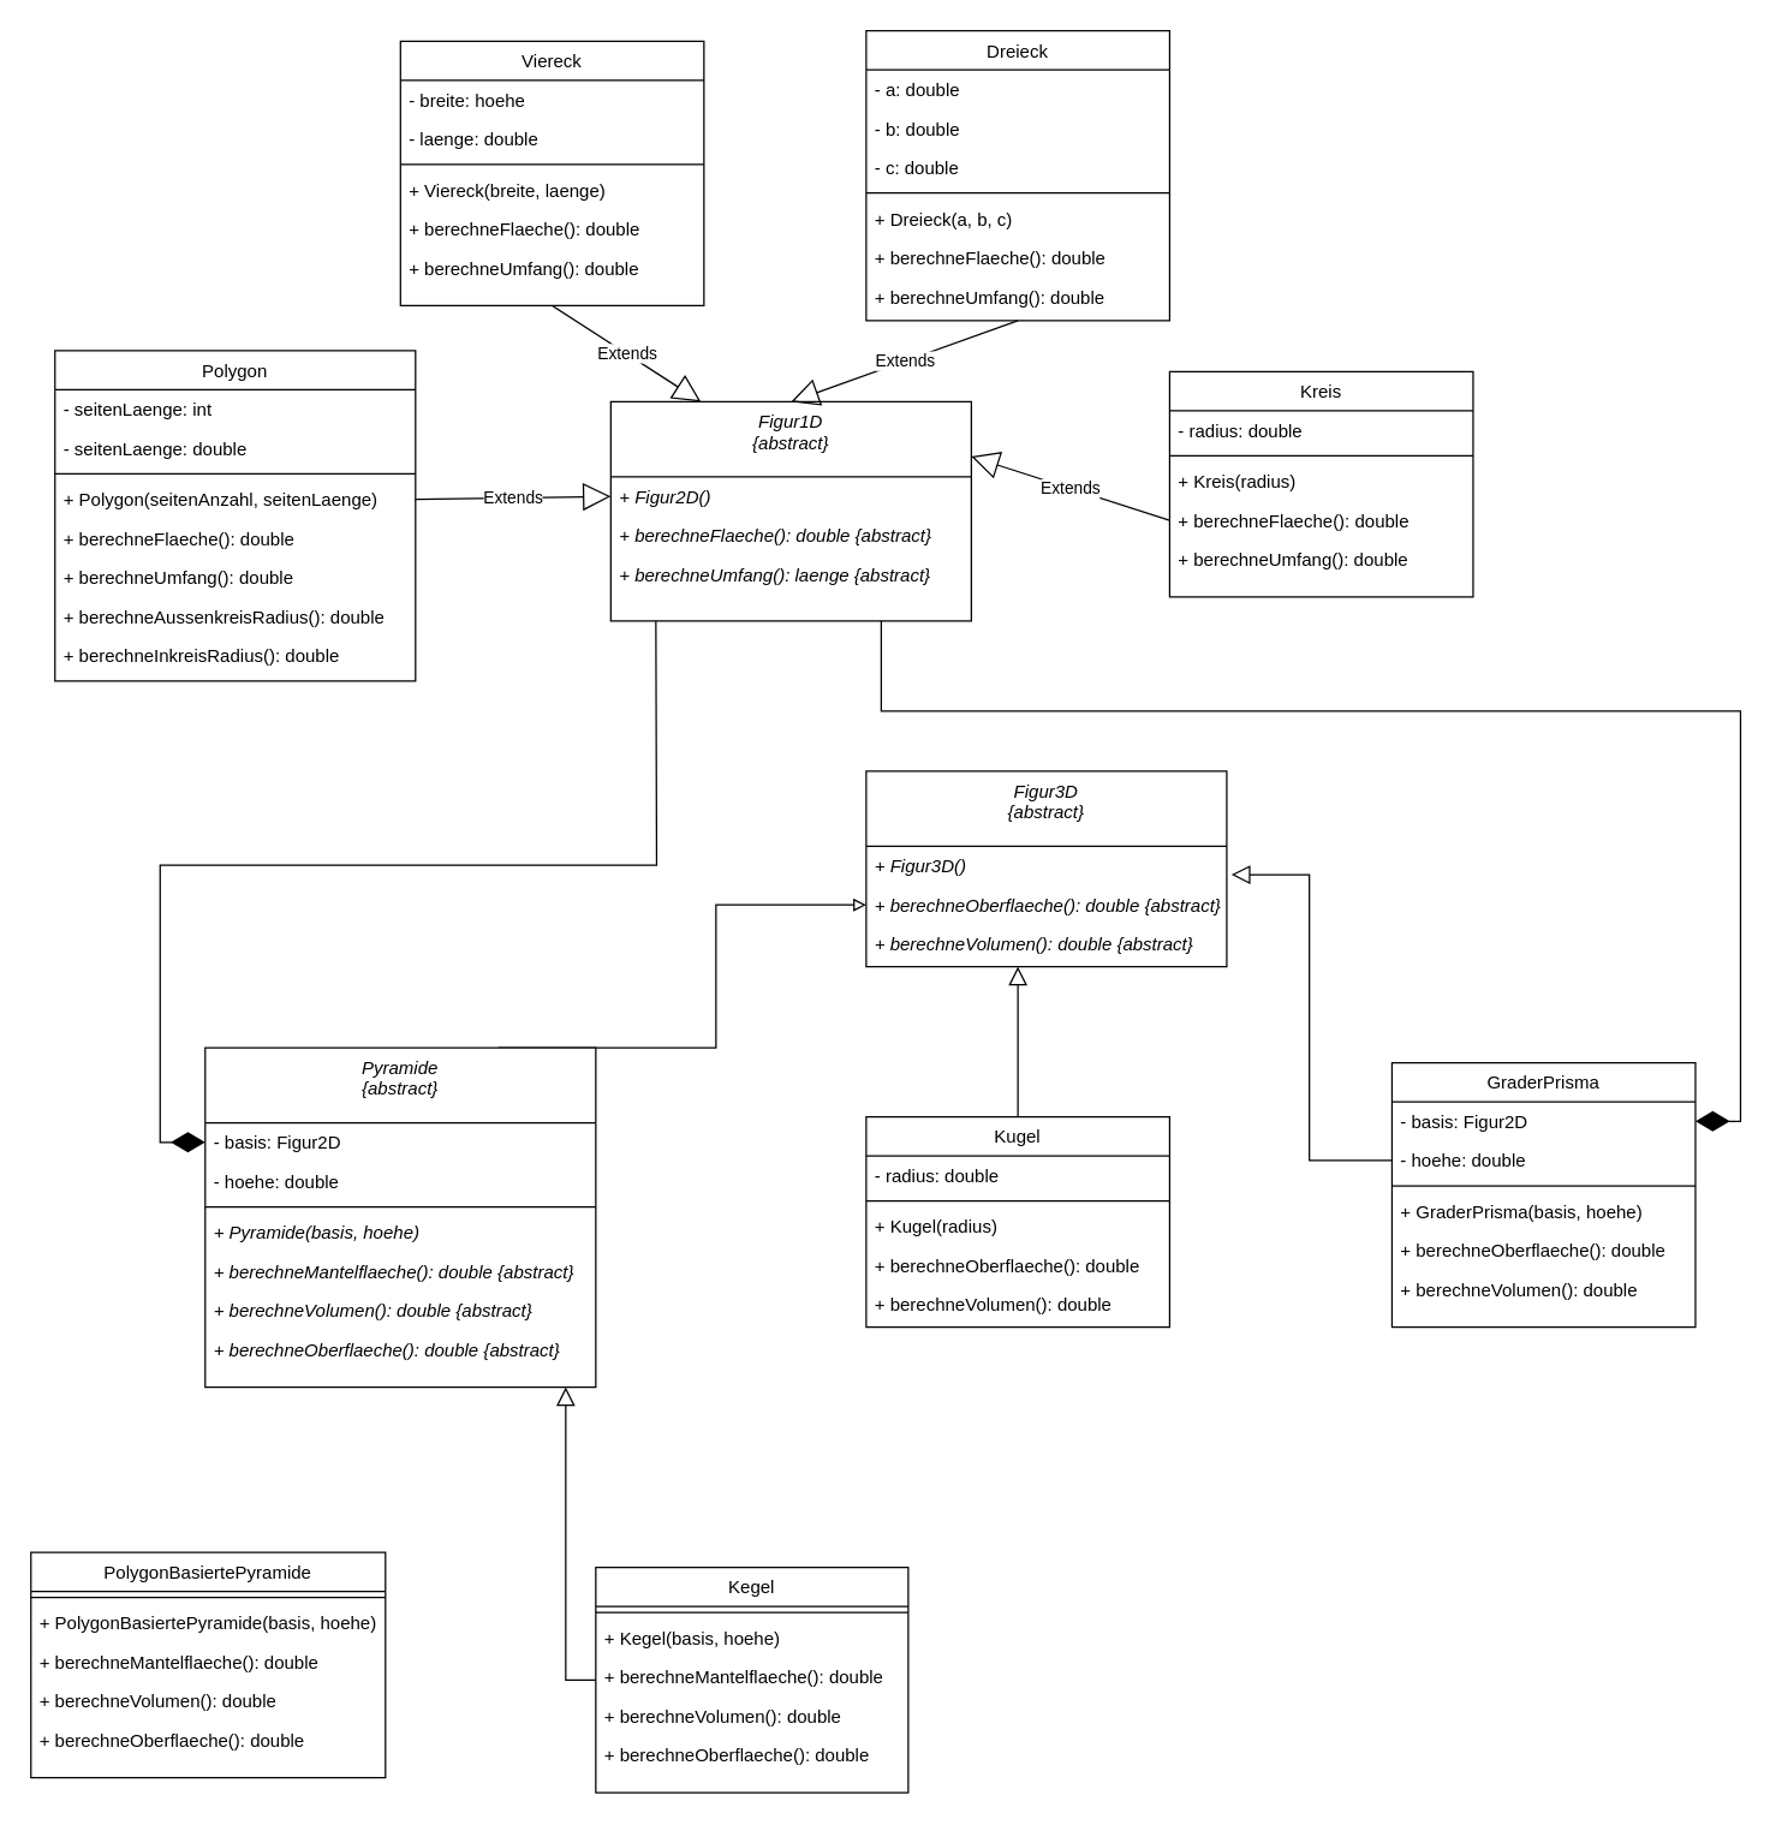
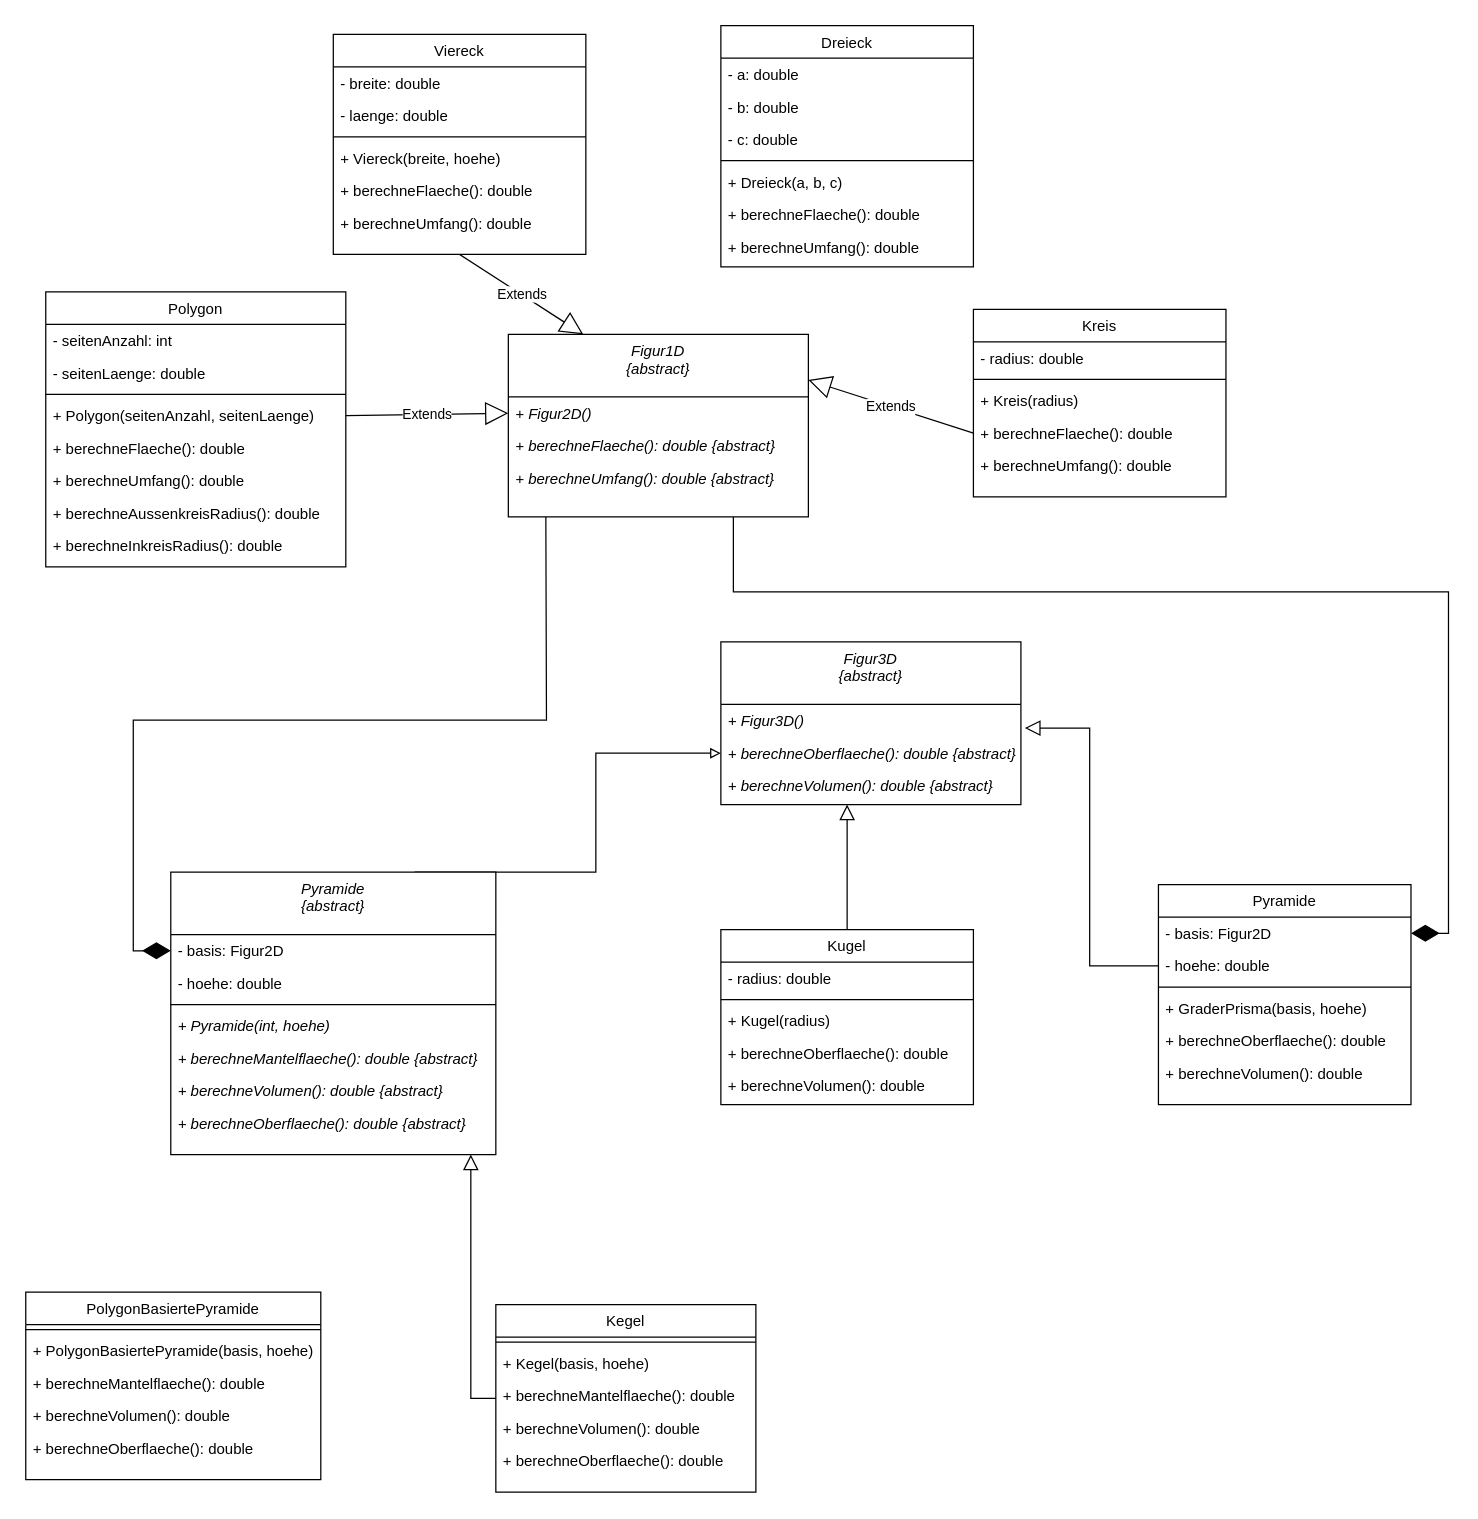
- <mxCell id="15" value="- breite: hoehe" style="text;align=left;verticalAlign=top;spacingLeft=4;spacingRight=4;overflow=hidden;rotatable=0;points=[[0,0.5],[1,0.5]];portConstraint=eastwest;" parent="14" vertex="1"><mxGeometry y="26" width="202" height="26" as="geometry" /></mxCell>
+ <mxCell id="15" value="- breite: double" style="text;align=left;verticalAlign=top;spacingLeft=4;spacingRight=4;overflow=hidden;rotatable=0;points=[[0,0.5],[1,0.5]];portConstraint=eastwest;" parent="14" vertex="1"><mxGeometry y="26" width="202" height="26" as="geometry" /></mxCell>
- <mxCell id="18" value="+ Viereck(breite, laenge)" style="text;align=left;verticalAlign=top;spacingLeft=4;spacingRight=4;overflow=hidden;rotatable=0;points=[[0,0.5],[1,0.5]];portConstraint=eastwest;" parent="14" vertex="1"><mxGeometry y="86" width="202" height="26" as="geometry" /></mxCell>
+ <mxCell id="18" value="+ Viereck(breite, hoehe)" style="text;align=left;verticalAlign=top;spacingLeft=4;spacingRight=4;overflow=hidden;rotatable=0;points=[[0,0.5],[1,0.5]];portConstraint=eastwest;" parent="14" vertex="1"><mxGeometry y="86" width="202" height="26" as="geometry" /></mxCell>
- <mxCell id="79" value="Extends" style="endArrow=block;endSize=16;endFill=0;html=1;rounded=0;entryX=0.5;entryY=0;entryDx=0;entryDy=0;exitX=0.5;exitY=1;exitDx=0;exitDy=0;" parent="1" source="6" target="2" edge="1"><mxGeometry width="160" relative="1" as="geometry"><mxPoint x="736" y="223" as="sourcePoint" /><mxPoint x="676" y="323" as="targetPoint" /></mxGeometry></mxCell>
- <mxCell id="28" value="- seitenLaenge: int" style="text;align=left;verticalAlign=top;spacingLeft=4;spacingRight=4;overflow=hidden;rotatable=0;points=[[0,0.5],[1,0.5]];portConstraint=eastwest;" parent="27" vertex="1"><mxGeometry y="26" width="240" height="26" as="geometry" /></mxCell>
+ <mxCell id="28" value="- seitenAnzahl: int" style="text;align=left;verticalAlign=top;spacingLeft=4;spacingRight=4;overflow=hidden;rotatable=0;points=[[0,0.5],[1,0.5]];portConstraint=eastwest;" parent="27" vertex="1"><mxGeometry y="26" width="240" height="26" as="geometry" /></mxCell>
- <mxCell id="5" value="+ berechneUmfang(): laenge {abstract}" style="text;align=left;verticalAlign=top;spacingLeft=4;spacingRight=4;overflow=hidden;rotatable=0;points=[[0,0.5],[1,0.5]];portConstraint=eastwest;rounded=0;shadow=0;html=0;fontStyle=2" parent="2" vertex="1"><mxGeometry y="102" width="240" height="26" as="geometry" /></mxCell>
+ <mxCell id="5" value="+ berechneUmfang(): double {abstract}" style="text;align=left;verticalAlign=top;spacingLeft=4;spacingRight=4;overflow=hidden;rotatable=0;points=[[0,0.5],[1,0.5]];portConstraint=eastwest;rounded=0;shadow=0;html=0;fontStyle=2" parent="2" vertex="1"><mxGeometry y="102" width="240" height="26" as="geometry" /></mxCell>
- <mxCell id="49" value="GraderPrisma" style="swimlane;fontStyle=0;align=center;verticalAlign=top;childLayout=stackLayout;horizontal=1;startSize=26;horizontalStack=0;resizeParent=1;resizeLast=0;collapsible=1;marginBottom=0;rounded=0;shadow=0;strokeWidth=1;" parent="1" vertex="1"><mxGeometry x="926" y="707" width="202" height="176" as="geometry"><mxRectangle x="550" y="140" width="160" height="26" as="alternateBounds" /></mxGeometry></mxCell>
+ <mxCell id="49" value="Pyramide" style="swimlane;fontStyle=0;align=center;verticalAlign=top;childLayout=stackLayout;horizontal=1;startSize=26;horizontalStack=0;resizeParent=1;resizeLast=0;collapsible=1;marginBottom=0;rounded=0;shadow=0;strokeWidth=1;" parent="1" vertex="1"><mxGeometry x="926" y="707" width="202" height="176" as="geometry"><mxRectangle x="550" y="140" width="160" height="26" as="alternateBounds" /></mxGeometry></mxCell>
- <mxCell id="45" value="+ Pyramide(basis, hoehe)" style="text;align=left;verticalAlign=top;spacingLeft=4;spacingRight=4;overflow=hidden;rotatable=0;points=[[0,0.5],[1,0.5]];portConstraint=eastwest;fontStyle=2" parent="41" vertex="1"><mxGeometry y="110" width="260" height="26" as="geometry" /></mxCell>
+ <mxCell id="45" value="+ Pyramide(int, hoehe)" style="text;align=left;verticalAlign=top;spacingLeft=4;spacingRight=4;overflow=hidden;rotatable=0;points=[[0,0.5],[1,0.5]];portConstraint=eastwest;fontStyle=2" parent="41" vertex="1"><mxGeometry y="110" width="260" height="26" as="geometry" /></mxCell>
